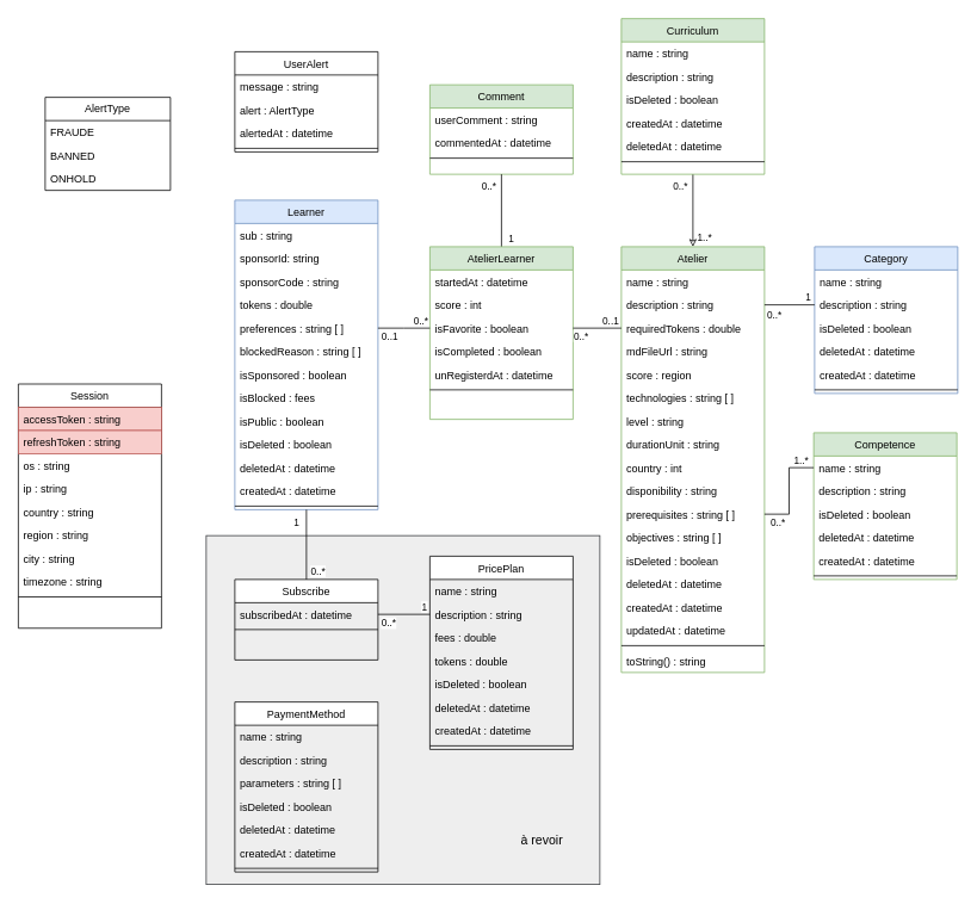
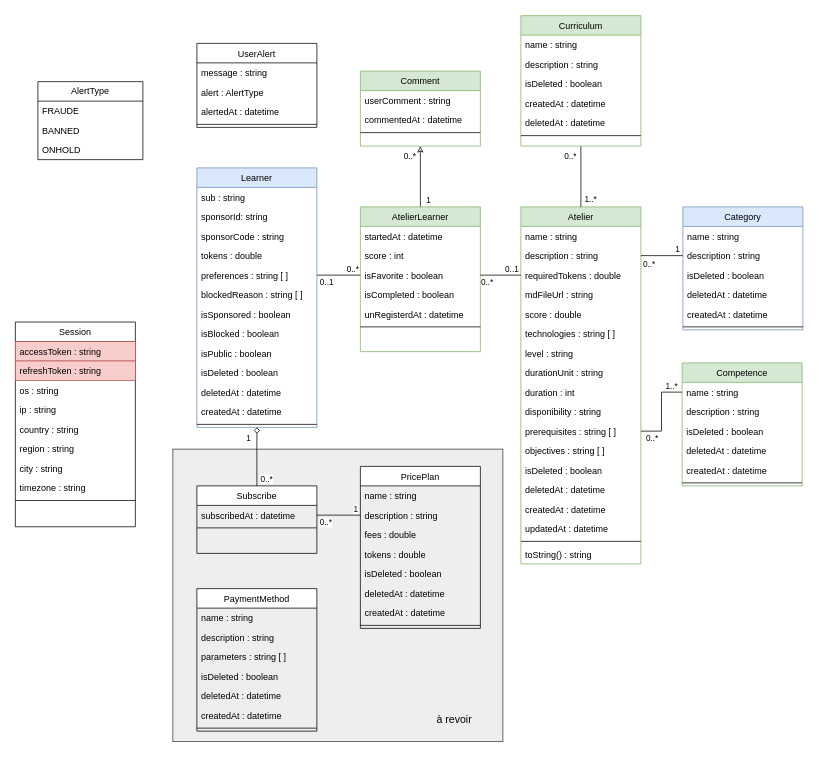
- <mxCell id="40" style="edgeStyle=orthogonalEdgeStyle;rounded=0;orthogonalLoop=1;jettySize=auto;html=1;exitX=0.5;exitY=0;exitDx=0;exitDy=0;entryX=0.5;entryY=1;entryDx=0;entryDy=0;endArrow=none;endFill=0;" parent="1" source="43" target="36" edge="1"><mxGeometry relative="1" as="geometry" /></mxCell>
+ <mxCell id="40" style="edgeStyle=orthogonalEdgeStyle;rounded=0;orthogonalLoop=1;jettySize=auto;html=1;exitX=0.5;exitY=0;exitDx=0;exitDy=0;entryX=0.5;entryY=1;entryDx=0;entryDy=0;endArrow=classic;endFill=0;" parent="1" source="43" target="36" edge="1"><mxGeometry relative="1" as="geometry" /></mxCell>
- <mxCell id="63" value="" style="edgeStyle=orthogonalEdgeStyle;rounded=0;orthogonalLoop=1;jettySize=auto;html=1;endArrow=classic;endFill=0;entryX=0.5;entryY=0;entryDx=0;entryDy=0;" parent="1" source="66" target="17" edge="1"><mxGeometry relative="1" as="geometry"><mxPoint x="774" y="264" as="targetPoint" /></mxGeometry></mxCell>
+ <mxCell id="63" value="" style="edgeStyle=orthogonalEdgeStyle;rounded=0;orthogonalLoop=1;jettySize=auto;html=1;endArrow=none;endFill=0;entryX=0.5;entryY=0;entryDx=0;entryDy=0;" parent="1" source="66" target="17" edge="1"><mxGeometry relative="1" as="geometry"><mxPoint x="774" y="264" as="targetPoint" /></mxGeometry></mxCell>
- <mxCell id="22" value="score : region" style="text;align=left;verticalAlign=top;spacingLeft=4;spacingRight=4;overflow=hidden;rotatable=0;points=[[0,0.5],[1,0.5]];portConstraint=eastwest;rounded=0;shadow=0;html=0;" parent="17" vertex="1"><mxGeometry y="130" width="160" height="26" as="geometry" /></mxCell>
+ <mxCell id="22" value="score : double" style="text;align=left;verticalAlign=top;spacingLeft=4;spacingRight=4;overflow=hidden;rotatable=0;points=[[0,0.5],[1,0.5]];portConstraint=eastwest;rounded=0;shadow=0;html=0;" parent="17" vertex="1"><mxGeometry y="130" width="160" height="26" as="geometry" /></mxCell>
- <mxCell id="11" value="isBlocked : fees" style="text;align=left;verticalAlign=top;spacingLeft=4;spacingRight=4;overflow=hidden;rotatable=0;points=[[0,0.5],[1,0.5]];portConstraint=eastwest;rounded=0;shadow=0;html=0;" parent="3" vertex="1"><mxGeometry y="208" width="160" height="26" as="geometry" /></mxCell>
+ <mxCell id="11" value="isBlocked : boolean" style="text;align=left;verticalAlign=top;spacingLeft=4;spacingRight=4;overflow=hidden;rotatable=0;points=[[0,0.5],[1,0.5]];portConstraint=eastwest;rounded=0;shadow=0;html=0;" parent="3" vertex="1"><mxGeometry y="208" width="160" height="26" as="geometry" /></mxCell>
- <mxCell id="26" value="country : int" style="text;align=left;verticalAlign=top;spacingLeft=4;spacingRight=4;overflow=hidden;rotatable=0;points=[[0,0.5],[1,0.5]];portConstraint=eastwest;rounded=0;shadow=0;html=0;" parent="17" vertex="1"><mxGeometry y="234" width="160" height="26" as="geometry" /></mxCell>
+ <mxCell id="26" value="duration : int" style="text;align=left;verticalAlign=top;spacingLeft=4;spacingRight=4;overflow=hidden;rotatable=0;points=[[0,0.5],[1,0.5]];portConstraint=eastwest;rounded=0;shadow=0;html=0;" parent="17" vertex="1"><mxGeometry y="234" width="160" height="26" as="geometry" /></mxCell>
- <mxCell id="95" style="edgeStyle=orthogonalEdgeStyle;rounded=0;orthogonalLoop=1;jettySize=auto;html=1;exitX=0.5;exitY=0;exitDx=0;exitDy=0;entryX=0.5;entryY=1;entryDx=0;entryDy=0;endArrow=none;endFill=0;" parent="1" source="98" target="3" edge="1"><mxGeometry relative="1" as="geometry" /></mxCell>
+ <mxCell id="95" style="edgeStyle=orthogonalEdgeStyle;rounded=0;orthogonalLoop=1;jettySize=auto;html=1;exitX=0.5;exitY=0;exitDx=0;exitDy=0;entryX=0.5;entryY=1;entryDx=0;entryDy=0;endArrow=diamond;endFill=0;" parent="1" source="98" target="3" edge="1"><mxGeometry relative="1" as="geometry" /></mxCell>
- <mxCell id="131" value="&lt;font style=&quot;font-size: 14px;&quot;&gt;à revoir&lt;/font&gt;" style="text;html=1;align=center;verticalAlign=middle;resizable=0;points=[];autosize=1;strokeColor=none;fillColor=none;" parent="1" vertex="1"><mxGeometry x="570" y="924" width="70" height="30" as="geometry" /></mxCell>
+ <mxCell id="131" value="&lt;font style=&quot;font-size: 14px;&quot;&gt;à revoir&lt;/font&gt;" style="text;html=1;align=center;verticalAlign=middle;resizable=0;points=[];autosize=1;strokeColor=none;fillColor=none;" parent="1" vertex="1"><mxGeometry x="570" y="944" width="70" height="30" as="geometry" /></mxCell>
